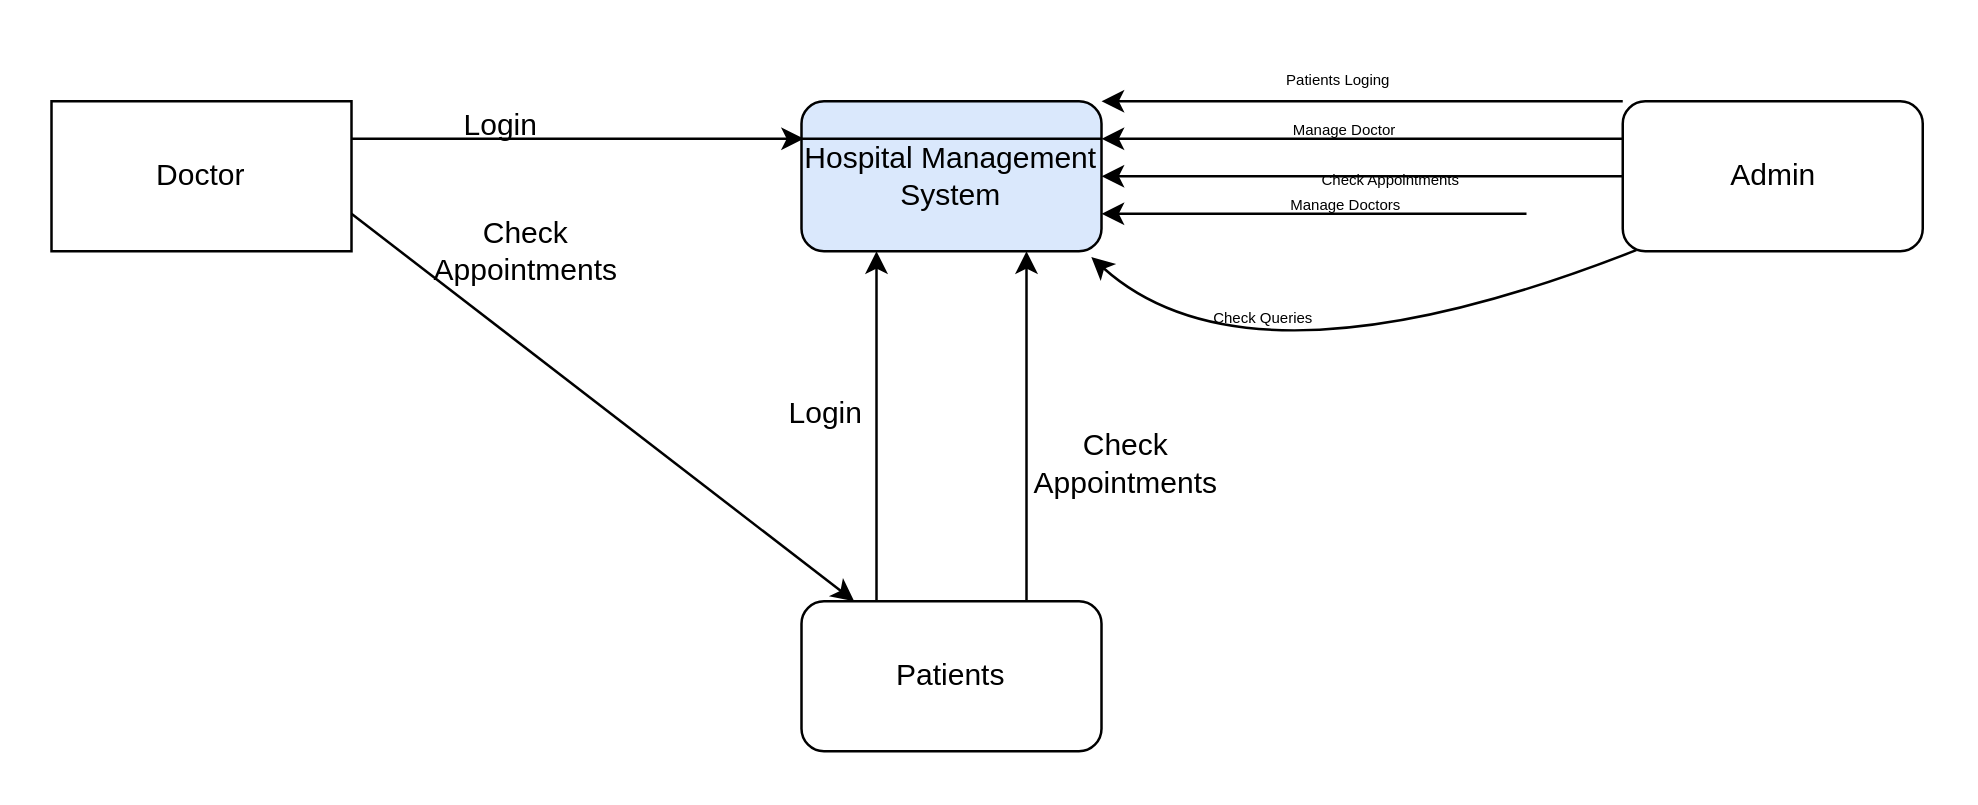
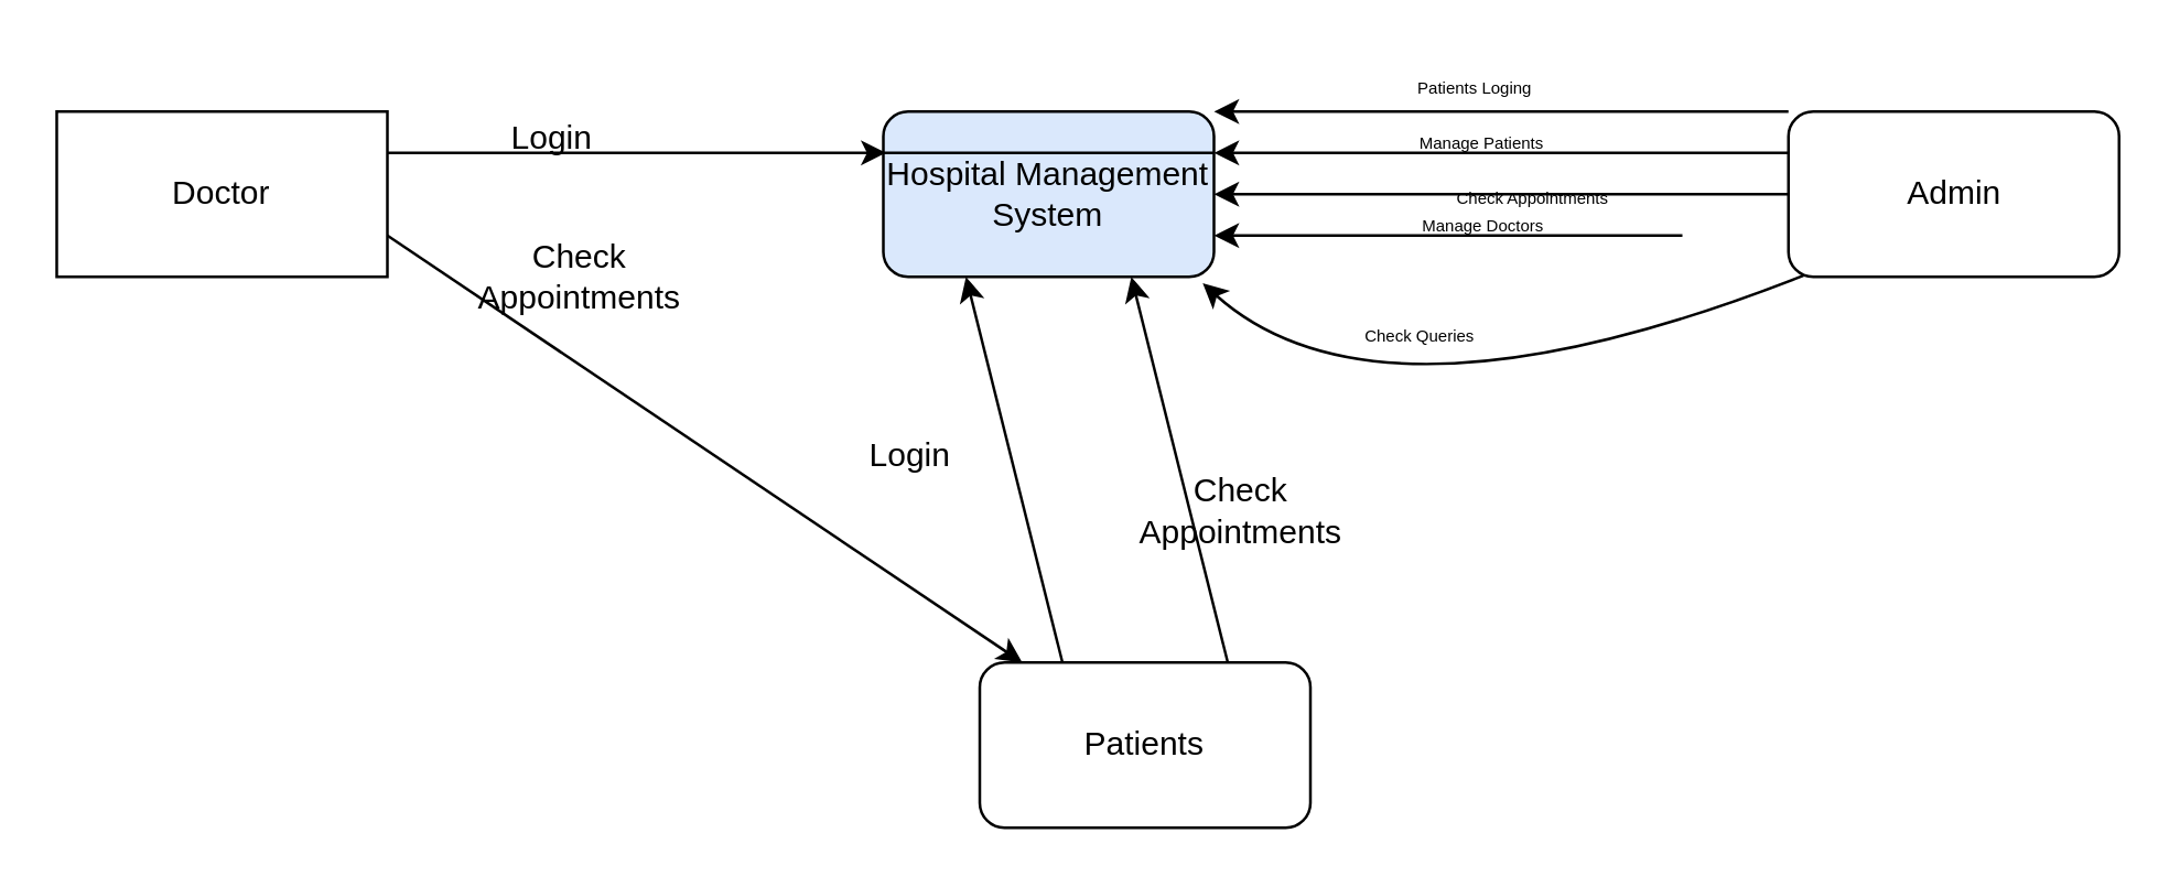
- <mxCell id="11" value="&lt;font style=&quot;font-size: 6px&quot;&gt;Manage Doctor&lt;/font&gt;" style="text;html=1;strokeColor=none;fillColor=none;align=center;verticalAlign=middle;whiteSpace=wrap;rounded=0;" vertex="1" parent="1"><mxGeometry x="490" y="40" width="95" height="20" as="geometry" /></mxCell>
+ <mxCell id="11" value="&lt;font style=&quot;font-size: 6px&quot;&gt;Manage Patients&lt;/font&gt;" style="text;html=1;strokeColor=none;fillColor=none;align=center;verticalAlign=middle;whiteSpace=wrap;rounded=0;" vertex="1" parent="1"><mxGeometry x="490" y="40" width="95" height="20" as="geometry" /></mxCell>
- <mxCell id="17" value="&lt;font style=&quot;font-size: 6px&quot;&gt;Check Queries&lt;/font&gt;" style="text;html=1;strokeColor=none;fillColor=none;align=center;verticalAlign=middle;whiteSpace=wrap;rounded=0;" vertex="1" parent="1"><mxGeometry x="430" y="115" width="150" height="20" as="geometry" /></mxCell>
+ <mxCell id="17" value="&lt;font style=&quot;font-size: 6px&quot;&gt;Check Queries&lt;/font&gt;" style="text;html=1;strokeColor=none;fillColor=none;align=center;verticalAlign=middle;whiteSpace=wrap;rounded=0;" vertex="1" parent="1"><mxGeometry x="440" y="110" width="150" height="20" as="geometry" /></mxCell>
- <mxCell id="5" value="Patients" style="rounded=1;whiteSpace=wrap;html=1;" vertex="1" parent="1"><mxGeometry x="320" y="240" width="120" height="60" as="geometry" /></mxCell>
+ <mxCell id="5" value="Patients" style="rounded=1;whiteSpace=wrap;html=1;" vertex="1" parent="1"><mxGeometry x="355" y="240" width="120" height="60" as="geometry" /></mxCell>
